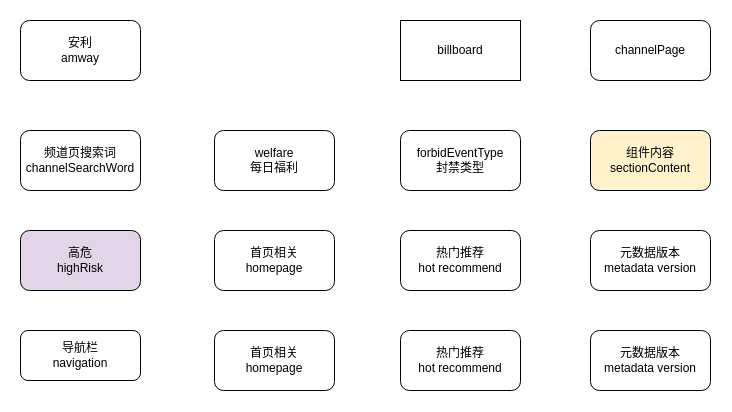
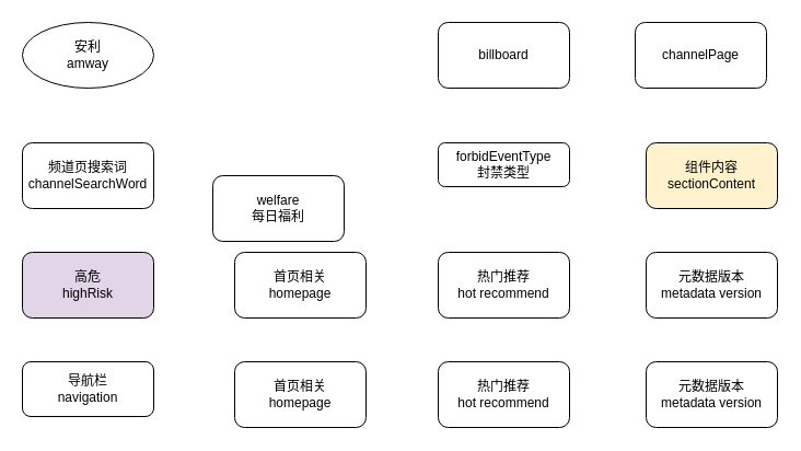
- <mxCell id="2" value="安利&lt;br&gt;amway" style="rounded=1;whiteSpace=wrap;html=1;" vertex="1" parent="1"><mxGeometry x="20" y="20" width="120" height="60" as="geometry" /></mxCell>
+ <mxCell id="2" value="安利&lt;br&gt;amway" style="ellipse;whiteSpace=wrap;html=1;" vertex="1" parent="1"><mxGeometry x="20" y="20" width="120" height="60" as="geometry" /></mxCell>
- <mxCell id="3" value="billboard" style="whiteSpace=wrap;html=1;rounded=0;" vertex="1" parent="1"><mxGeometry x="400" y="20" width="120" height="60" as="geometry" /></mxCell>
+ <mxCell id="3" value="billboard" style="rounded=1;whiteSpace=wrap;html=1;" vertex="1" parent="1"><mxGeometry x="400" y="20" width="120" height="60" as="geometry" /></mxCell>
- <mxCell id="4" value="channelPage" style="rounded=1;whiteSpace=wrap;html=1;" vertex="1" parent="1"><mxGeometry x="590" y="20" width="120" height="60" as="geometry" /></mxCell>
+ <mxCell id="4" value="channelPage" style="rounded=1;whiteSpace=wrap;html=1;" vertex="1" parent="1"><mxGeometry x="580" y="20" width="120" height="60" as="geometry" /></mxCell>
- <mxCell id="6" value="welfare&lt;br&gt;每日福利" style="rounded=1;whiteSpace=wrap;html=1;" vertex="1" parent="1"><mxGeometry x="214" y="130" width="120" height="60" as="geometry" /></mxCell>
+ <mxCell id="6" value="welfare&lt;br&gt;每日福利" style="rounded=1;whiteSpace=wrap;html=1;" vertex="1" parent="1"><mxGeometry x="194" y="160" width="120" height="60" as="geometry" /></mxCell>
- <mxCell id="7" value="forbidEventType&lt;br&gt;封禁类型" style="rounded=1;whiteSpace=wrap;html=1;" vertex="1" parent="1"><mxGeometry x="400" y="130" width="120" height="60" as="geometry" /></mxCell>
+ <mxCell id="7" value="forbidEventType&lt;br&gt;封禁类型" style="rounded=1;whiteSpace=wrap;html=1;" vertex="1" parent="1"><mxGeometry x="400" y="130" width="120" height="40" as="geometry" /></mxCell>
